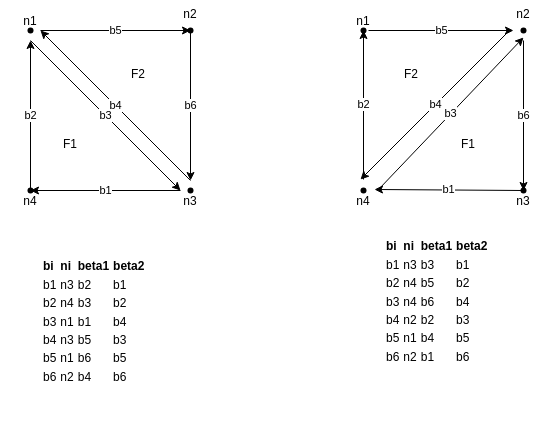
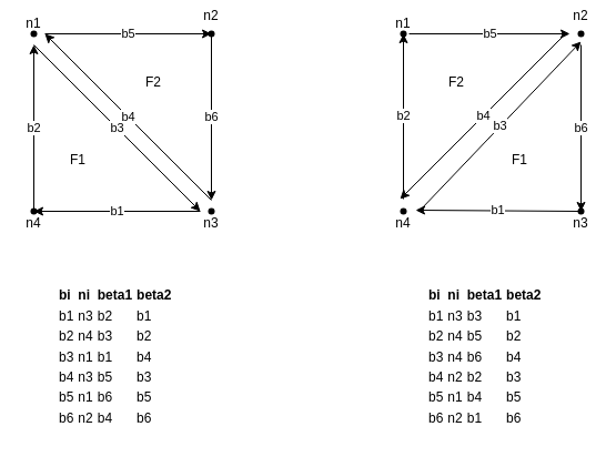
- <mxCell id="29" value="&lt;br&gt;&lt;table&gt;&lt;tbody&gt;&lt;tr&gt;&lt;td&gt;&lt;b&gt;bi&lt;/b&gt;&lt;/td&gt;&lt;td&gt;&lt;b&gt;ni&lt;/b&gt;&lt;/td&gt;&lt;td&gt;&lt;b&gt;beta1&lt;/b&gt;&lt;/td&gt;&lt;td&gt;&lt;b&gt;beta2&lt;/b&gt;&lt;/td&gt;&lt;/tr&gt;&lt;tr&gt;&lt;td&gt;b1&lt;/td&gt;&lt;td&gt;n3&lt;/td&gt;&lt;td&gt;b3&lt;/td&gt;&lt;td&gt;b1&lt;/td&gt;&lt;/tr&gt;&lt;tr&gt;&lt;td&gt;b2&lt;/td&gt;&lt;td&gt;n4&lt;/td&gt;&lt;td&gt;b5&lt;/td&gt;&lt;td&gt;b2&lt;/td&gt;&lt;/tr&gt;&lt;tr&gt;&lt;td&gt;b3&lt;/td&gt;&lt;td&gt;n4&lt;/td&gt;&lt;td&gt;b6&lt;/td&gt;&lt;td&gt;b4&lt;/td&gt;&lt;/tr&gt;&lt;tr&gt;&lt;td&gt;b4&lt;/td&gt;&lt;td&gt;n2&lt;/td&gt;&lt;td&gt;b2&lt;/td&gt;&lt;td&gt;b3&lt;/td&gt;&lt;/tr&gt;&lt;tr&gt;&lt;td&gt;b5&lt;/td&gt;&lt;td&gt;n1&lt;/td&gt;&lt;td&gt;b4&lt;/td&gt;&lt;td&gt;b5&lt;/td&gt;&lt;/tr&gt;&lt;tr&gt;&lt;td&gt;b6&lt;/td&gt;&lt;td&gt;n2&lt;/td&gt;&lt;td&gt;b1&lt;/td&gt;&lt;td&gt;b6&lt;/td&gt;&lt;/tr&gt;&lt;/tbody&gt;&lt;/table&gt;" style="text;strokeColor=none;align=left;fillColor=none;html=1;verticalAlign=middle;whiteSpace=wrap;rounded=0;" vertex="1" parent="1"><mxGeometry x="381" y="209" width="120" height="170" as="geometry" /></mxCell>
+ <mxCell id="29" value="&lt;br&gt;&lt;table&gt;&lt;tbody&gt;&lt;tr&gt;&lt;td&gt;&lt;b&gt;bi&lt;/b&gt;&lt;/td&gt;&lt;td&gt;&lt;b&gt;ni&lt;/b&gt;&lt;/td&gt;&lt;td&gt;&lt;b&gt;beta1&lt;/b&gt;&lt;/td&gt;&lt;td&gt;&lt;b&gt;beta2&lt;/b&gt;&lt;/td&gt;&lt;/tr&gt;&lt;tr&gt;&lt;td&gt;b1&lt;/td&gt;&lt;td&gt;n3&lt;/td&gt;&lt;td&gt;b3&lt;/td&gt;&lt;td&gt;b1&lt;/td&gt;&lt;/tr&gt;&lt;tr&gt;&lt;td&gt;b2&lt;/td&gt;&lt;td&gt;n4&lt;/td&gt;&lt;td&gt;b5&lt;/td&gt;&lt;td&gt;b2&lt;/td&gt;&lt;/tr&gt;&lt;tr&gt;&lt;td&gt;b3&lt;/td&gt;&lt;td&gt;n4&lt;/td&gt;&lt;td&gt;b6&lt;/td&gt;&lt;td&gt;b4&lt;/td&gt;&lt;/tr&gt;&lt;tr&gt;&lt;td&gt;b4&lt;/td&gt;&lt;td&gt;n2&lt;/td&gt;&lt;td&gt;b2&lt;/td&gt;&lt;td&gt;b3&lt;/td&gt;&lt;/tr&gt;&lt;tr&gt;&lt;td&gt;b5&lt;/td&gt;&lt;td&gt;n1&lt;/td&gt;&lt;td&gt;b4&lt;/td&gt;&lt;td&gt;b5&lt;/td&gt;&lt;/tr&gt;&lt;tr&gt;&lt;td&gt;b6&lt;/td&gt;&lt;td&gt;n2&lt;/td&gt;&lt;td&gt;b1&lt;/td&gt;&lt;td&gt;b6&lt;/td&gt;&lt;/tr&gt;&lt;/tbody&gt;&lt;/table&gt;" style="text;strokeColor=none;align=left;fillColor=none;html=1;verticalAlign=middle;whiteSpace=wrap;rounded=0;" vertex="1" parent="1"><mxGeometry x="381" y="229" width="120" height="170" as="geometry" /></mxCell>
- <mxCell id="15" value="&lt;br&gt;&lt;table&gt;&lt;tbody&gt;&lt;tr&gt;&lt;td&gt;&lt;b&gt;bi&lt;/b&gt;&lt;/td&gt;&lt;td&gt;&lt;b&gt;ni&lt;/b&gt;&lt;/td&gt;&lt;td&gt;&lt;b&gt;beta1&lt;/b&gt;&lt;/td&gt;&lt;td&gt;&lt;b&gt;beta2&lt;/b&gt;&lt;/td&gt;&lt;/tr&gt;&lt;tr&gt;&lt;td&gt;b1&lt;/td&gt;&lt;td&gt;n3&lt;/td&gt;&lt;td&gt;b2&lt;/td&gt;&lt;td&gt;b1&lt;/td&gt;&lt;/tr&gt;&lt;tr&gt;&lt;td&gt;b2&lt;/td&gt;&lt;td&gt;n4&lt;/td&gt;&lt;td&gt;b3&lt;/td&gt;&lt;td&gt;b2&lt;/td&gt;&lt;/tr&gt;&lt;tr&gt;&lt;td&gt;b3&lt;/td&gt;&lt;td&gt;n1&lt;/td&gt;&lt;td&gt;b1&lt;/td&gt;&lt;td&gt;b4&lt;/td&gt;&lt;/tr&gt;&lt;tr&gt;&lt;td&gt;b4&lt;/td&gt;&lt;td&gt;n3&lt;/td&gt;&lt;td&gt;b5&lt;/td&gt;&lt;td&gt;b3&lt;/td&gt;&lt;/tr&gt;&lt;tr&gt;&lt;td&gt;b5&lt;/td&gt;&lt;td&gt;n1&lt;/td&gt;&lt;td&gt;b6&lt;/td&gt;&lt;td&gt;b5&lt;/td&gt;&lt;/tr&gt;&lt;tr&gt;&lt;td&gt;b6&lt;/td&gt;&lt;td&gt;n2&lt;/td&gt;&lt;td&gt;b4&lt;/td&gt;&lt;td&gt;b6&lt;/td&gt;&lt;/tr&gt;&lt;/tbody&gt;&lt;/table&gt;" style="text;strokeColor=none;align=left;fillColor=none;html=1;verticalAlign=middle;whiteSpace=wrap;rounded=0;" vertex="1" parent="1"><mxGeometry x="38" y="229" width="120" height="170" as="geometry" /></mxCell>
+ <mxCell id="15" value="&lt;br&gt;&lt;table&gt;&lt;tbody&gt;&lt;tr&gt;&lt;td&gt;&lt;b&gt;bi&lt;/b&gt;&lt;/td&gt;&lt;td&gt;&lt;b&gt;ni&lt;/b&gt;&lt;/td&gt;&lt;td&gt;&lt;b&gt;beta1&lt;/b&gt;&lt;/td&gt;&lt;td&gt;&lt;b&gt;beta2&lt;/b&gt;&lt;/td&gt;&lt;/tr&gt;&lt;tr&gt;&lt;td&gt;b1&lt;/td&gt;&lt;td&gt;n3&lt;/td&gt;&lt;td&gt;b2&lt;/td&gt;&lt;td&gt;b1&lt;/td&gt;&lt;/tr&gt;&lt;tr&gt;&lt;td&gt;b2&lt;/td&gt;&lt;td&gt;n4&lt;/td&gt;&lt;td&gt;b3&lt;/td&gt;&lt;td&gt;b2&lt;/td&gt;&lt;/tr&gt;&lt;tr&gt;&lt;td&gt;b3&lt;/td&gt;&lt;td&gt;n1&lt;/td&gt;&lt;td&gt;b1&lt;/td&gt;&lt;td&gt;b4&lt;/td&gt;&lt;/tr&gt;&lt;tr&gt;&lt;td&gt;b4&lt;/td&gt;&lt;td&gt;n3&lt;/td&gt;&lt;td&gt;b5&lt;/td&gt;&lt;td&gt;b3&lt;/td&gt;&lt;/tr&gt;&lt;tr&gt;&lt;td&gt;b5&lt;/td&gt;&lt;td&gt;n1&lt;/td&gt;&lt;td&gt;b6&lt;/td&gt;&lt;td&gt;b5&lt;/td&gt;&lt;/tr&gt;&lt;tr&gt;&lt;td&gt;b6&lt;/td&gt;&lt;td&gt;n2&lt;/td&gt;&lt;td&gt;b4&lt;/td&gt;&lt;td&gt;b6&lt;/td&gt;&lt;/tr&gt;&lt;/tbody&gt;&lt;/table&gt;" style="text;strokeColor=none;align=left;fillColor=none;html=1;verticalAlign=middle;whiteSpace=wrap;rounded=0;" vertex="1" parent="1"><mxGeometry x="48" y="229" width="120" height="170" as="geometry" /></mxCell>
